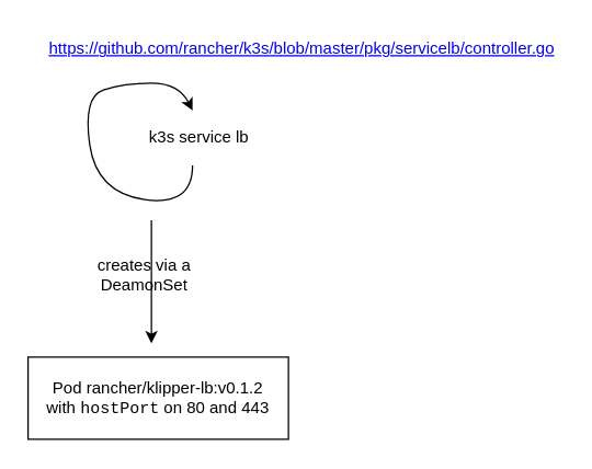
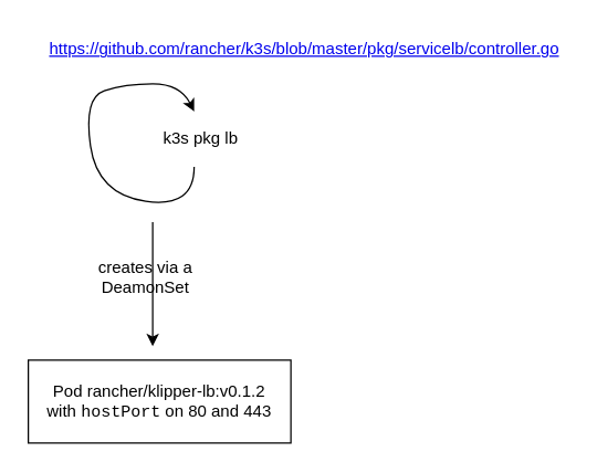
- <mxCell id="2" value="k3s service lb" style="text;html=1;strokeColor=none;fillColor=none;align=center;verticalAlign=middle;whiteSpace=wrap;rounded=0;" vertex="1" parent="1"><mxGeometry x="80" y="90" width="130" height="20" as="geometry" /></mxCell>
+ <mxCell id="2" value="k3s pkg lb" style="text;html=1;strokeColor=none;fillColor=none;align=center;verticalAlign=middle;whiteSpace=wrap;rounded=0;" vertex="1" parent="1"><mxGeometry x="80" y="90" width="130" height="20" as="geometry" /></mxCell>
